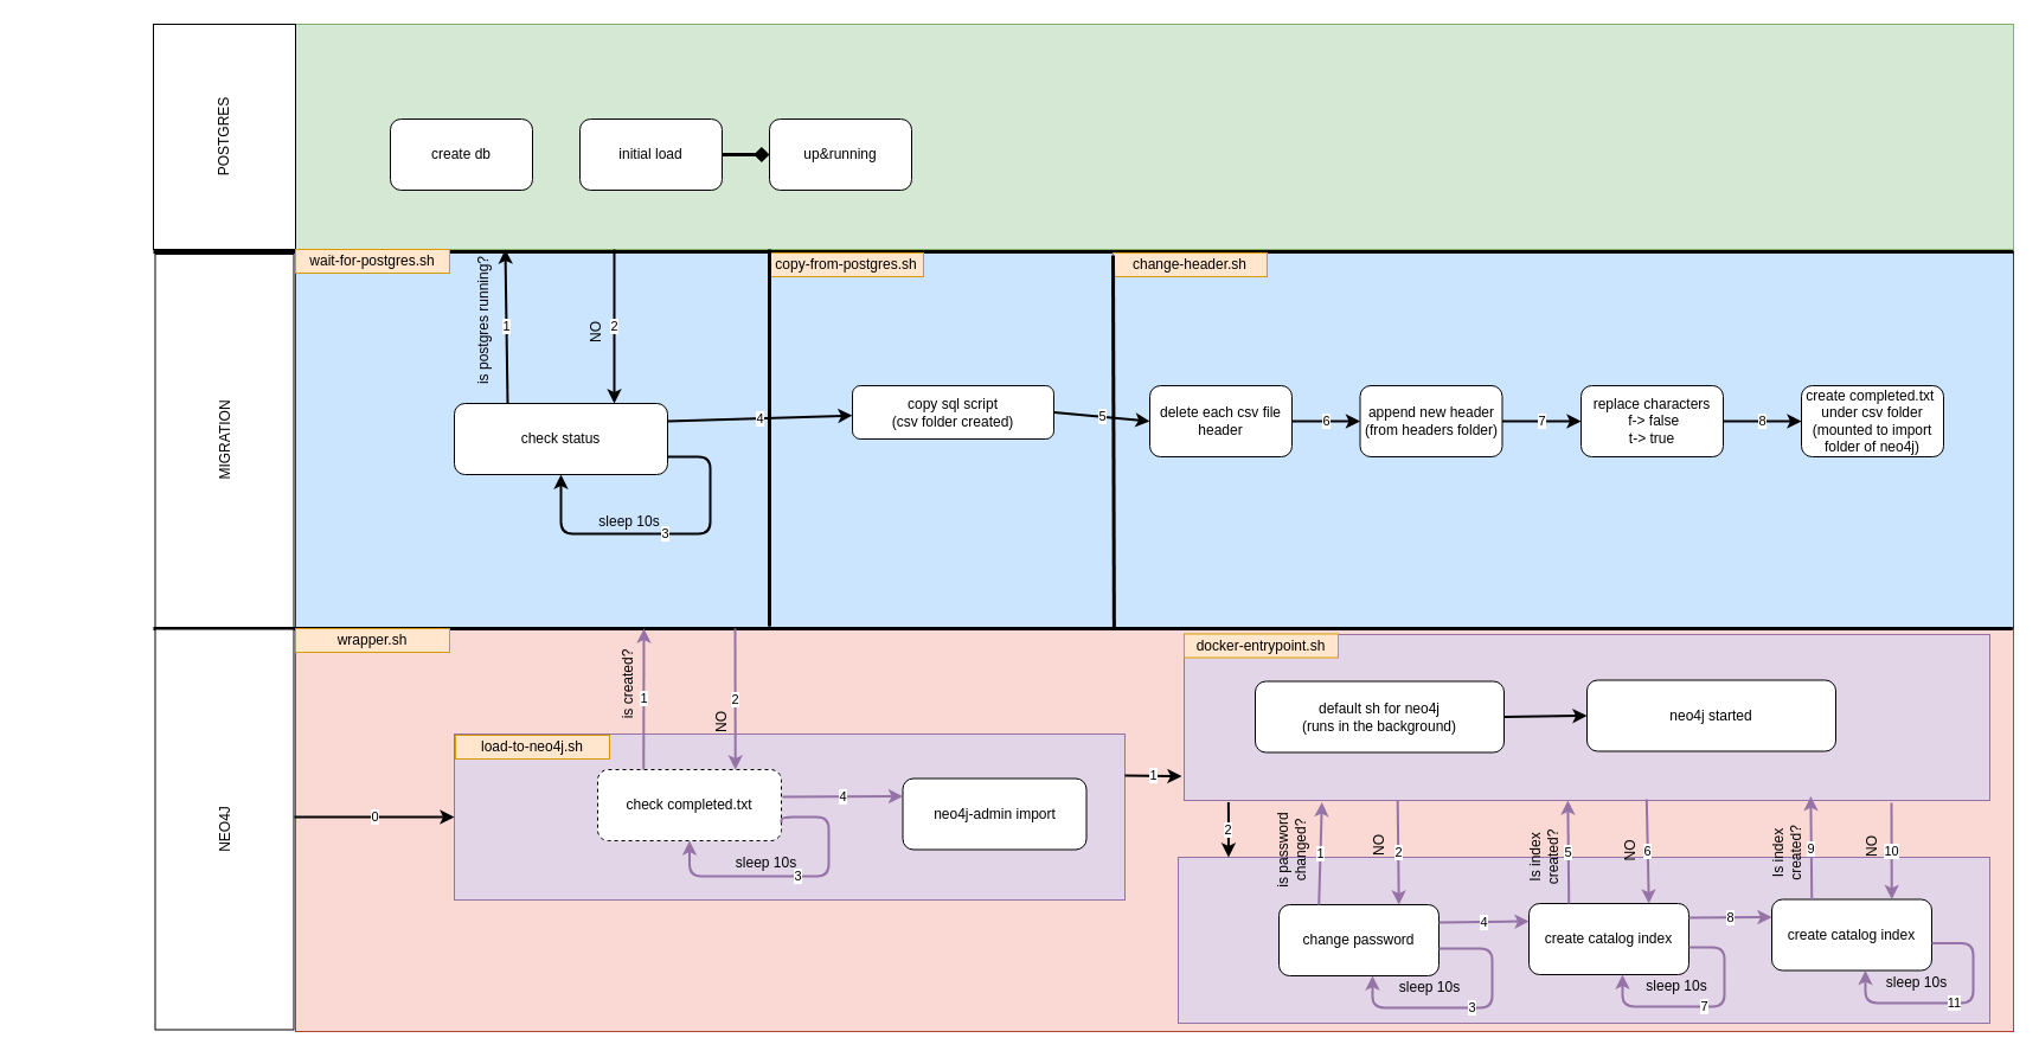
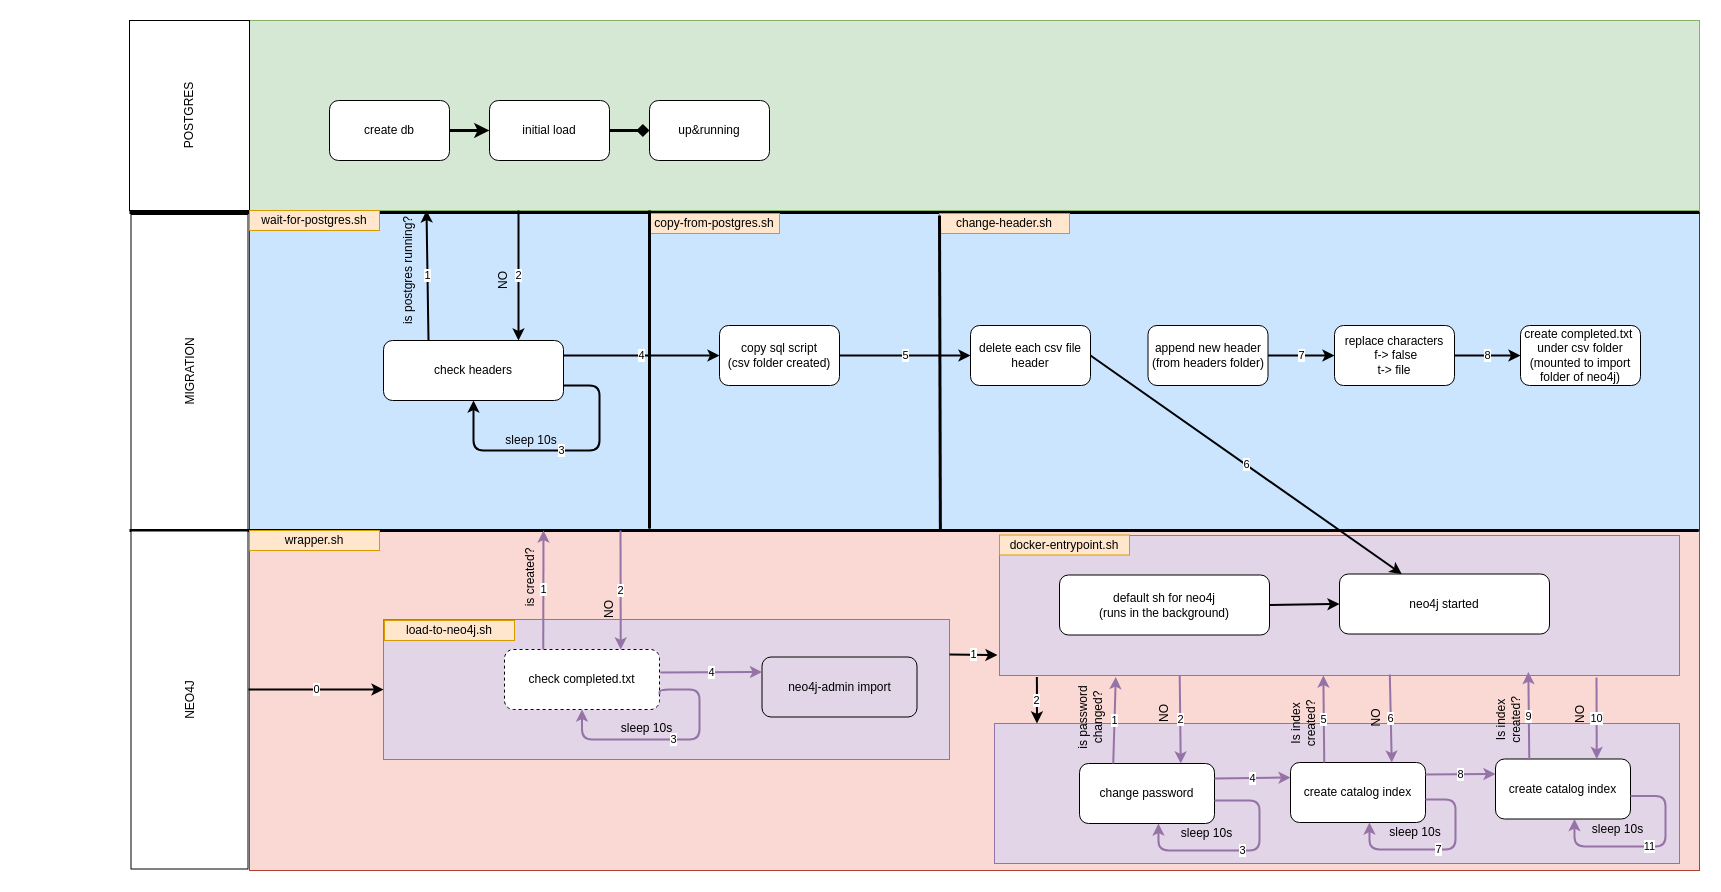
+ <mxCell id="9" value="" style="edgeStyle=orthogonalEdgeStyle;rounded=0;orthogonalLoop=1;jettySize=auto;html=1;strokeWidth=3;" edge="1" parent="1" source="10" target="11"><mxGeometry relative="1" as="geometry" /></mxCell>
- <mxCell id="29" value="copy sql script&lt;br&gt;(csv folder created)" style="rounded=1;whiteSpace=wrap;html=1;" vertex="1" parent="1"><mxGeometry x="719" y="325" width="170" height="45" as="geometry" /></mxCell>
+ <mxCell id="29" value="copy sql script&lt;br&gt;(csv folder created)" style="rounded=1;whiteSpace=wrap;html=1;" vertex="1" parent="1"><mxGeometry x="719" y="325" width="120" height="60" as="geometry" /></mxCell>
- <mxCell id="37" value="6" style="endArrow=classic;html=1;strokeWidth=2;exitX=1;exitY=0.5;exitDx=0;exitDy=0;entryX=0;entryY=0.5;entryDx=0;entryDy=0;" edge="1" parent="1" source="32" target="33"><mxGeometry width="50" height="50" relative="1" as="geometry"><mxPoint x="1120" y="429.5" as="sourcePoint" /><mxPoint x="1220" y="429.5" as="targetPoint" /></mxGeometry></mxCell>
+ <mxCell id="37" value="6" style="endArrow=classic;html=1;strokeWidth=2;exitX=1;exitY=0.5;exitDx=0;exitDy=0;" edge="1" parent="1" source="32" target="58"><mxGeometry width="50" height="50" relative="1" as="geometry"><mxPoint x="1120" y="429.5" as="sourcePoint" /><mxPoint x="1220" y="429.5" as="targetPoint" /></mxGeometry></mxCell>
- <mxCell id="34" value="replace characters&lt;br&gt;&amp;nbsp;f-&amp;gt; false&lt;br&gt;t-&amp;gt; true" style="rounded=1;whiteSpace=wrap;html=1;" vertex="1" parent="1"><mxGeometry x="1334" y="325" width="120" height="60" as="geometry" /></mxCell>
+ <mxCell id="34" value="replace characters&lt;br&gt;&amp;nbsp;f-&amp;gt; false&lt;br&gt;t-&amp;gt; file" style="rounded=1;whiteSpace=wrap;html=1;" vertex="1" parent="1"><mxGeometry x="1334" y="325" width="120" height="60" as="geometry" /></mxCell>
- <mxCell id="20" value="check status" style="rounded=1;whiteSpace=wrap;html=1;" vertex="1" parent="1"><mxGeometry x="383" y="340" width="180" height="60" as="geometry" /></mxCell>
+ <mxCell id="20" value="check headers" style="rounded=1;whiteSpace=wrap;html=1;" vertex="1" parent="1"><mxGeometry x="383" y="340" width="180" height="60" as="geometry" /></mxCell>
- <mxCell id="52" value="neo4j-admin import" style="rounded=1;whiteSpace=wrap;html=1;" vertex="1" parent="1"><mxGeometry x="761.5" y="656.5" width="155" height="60" as="geometry" /></mxCell>
+ <mxCell id="52" value="neo4j-admin import" style="rounded=1;whiteSpace=wrap;html=1;fillColor=#e1d5e7;" vertex="1" parent="1"><mxGeometry x="761.5" y="656.5" width="155" height="60" as="geometry" /></mxCell>
